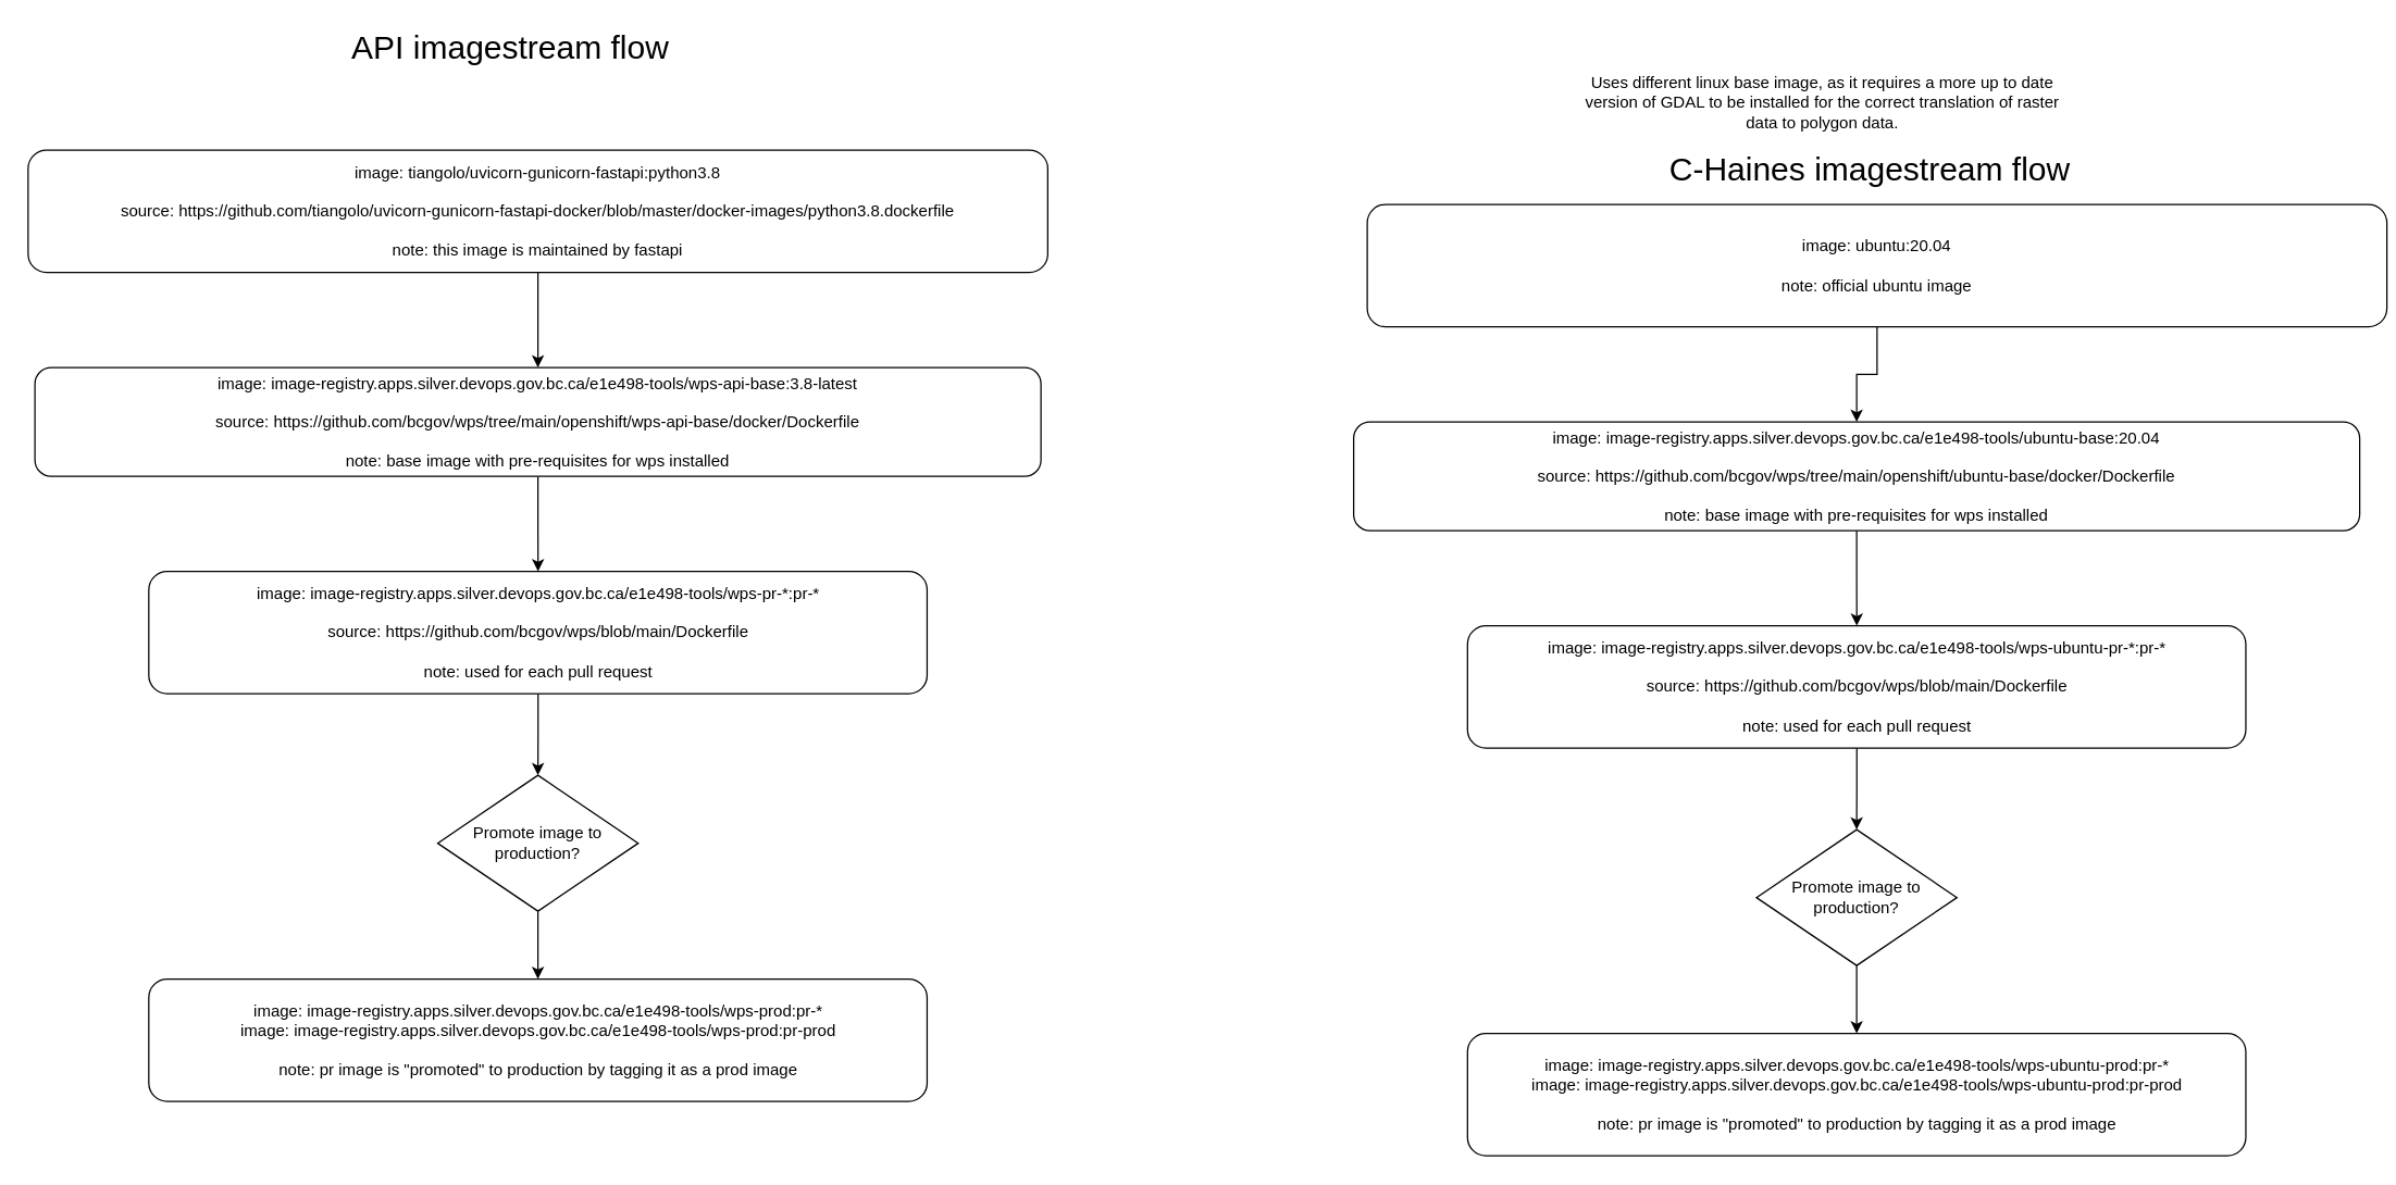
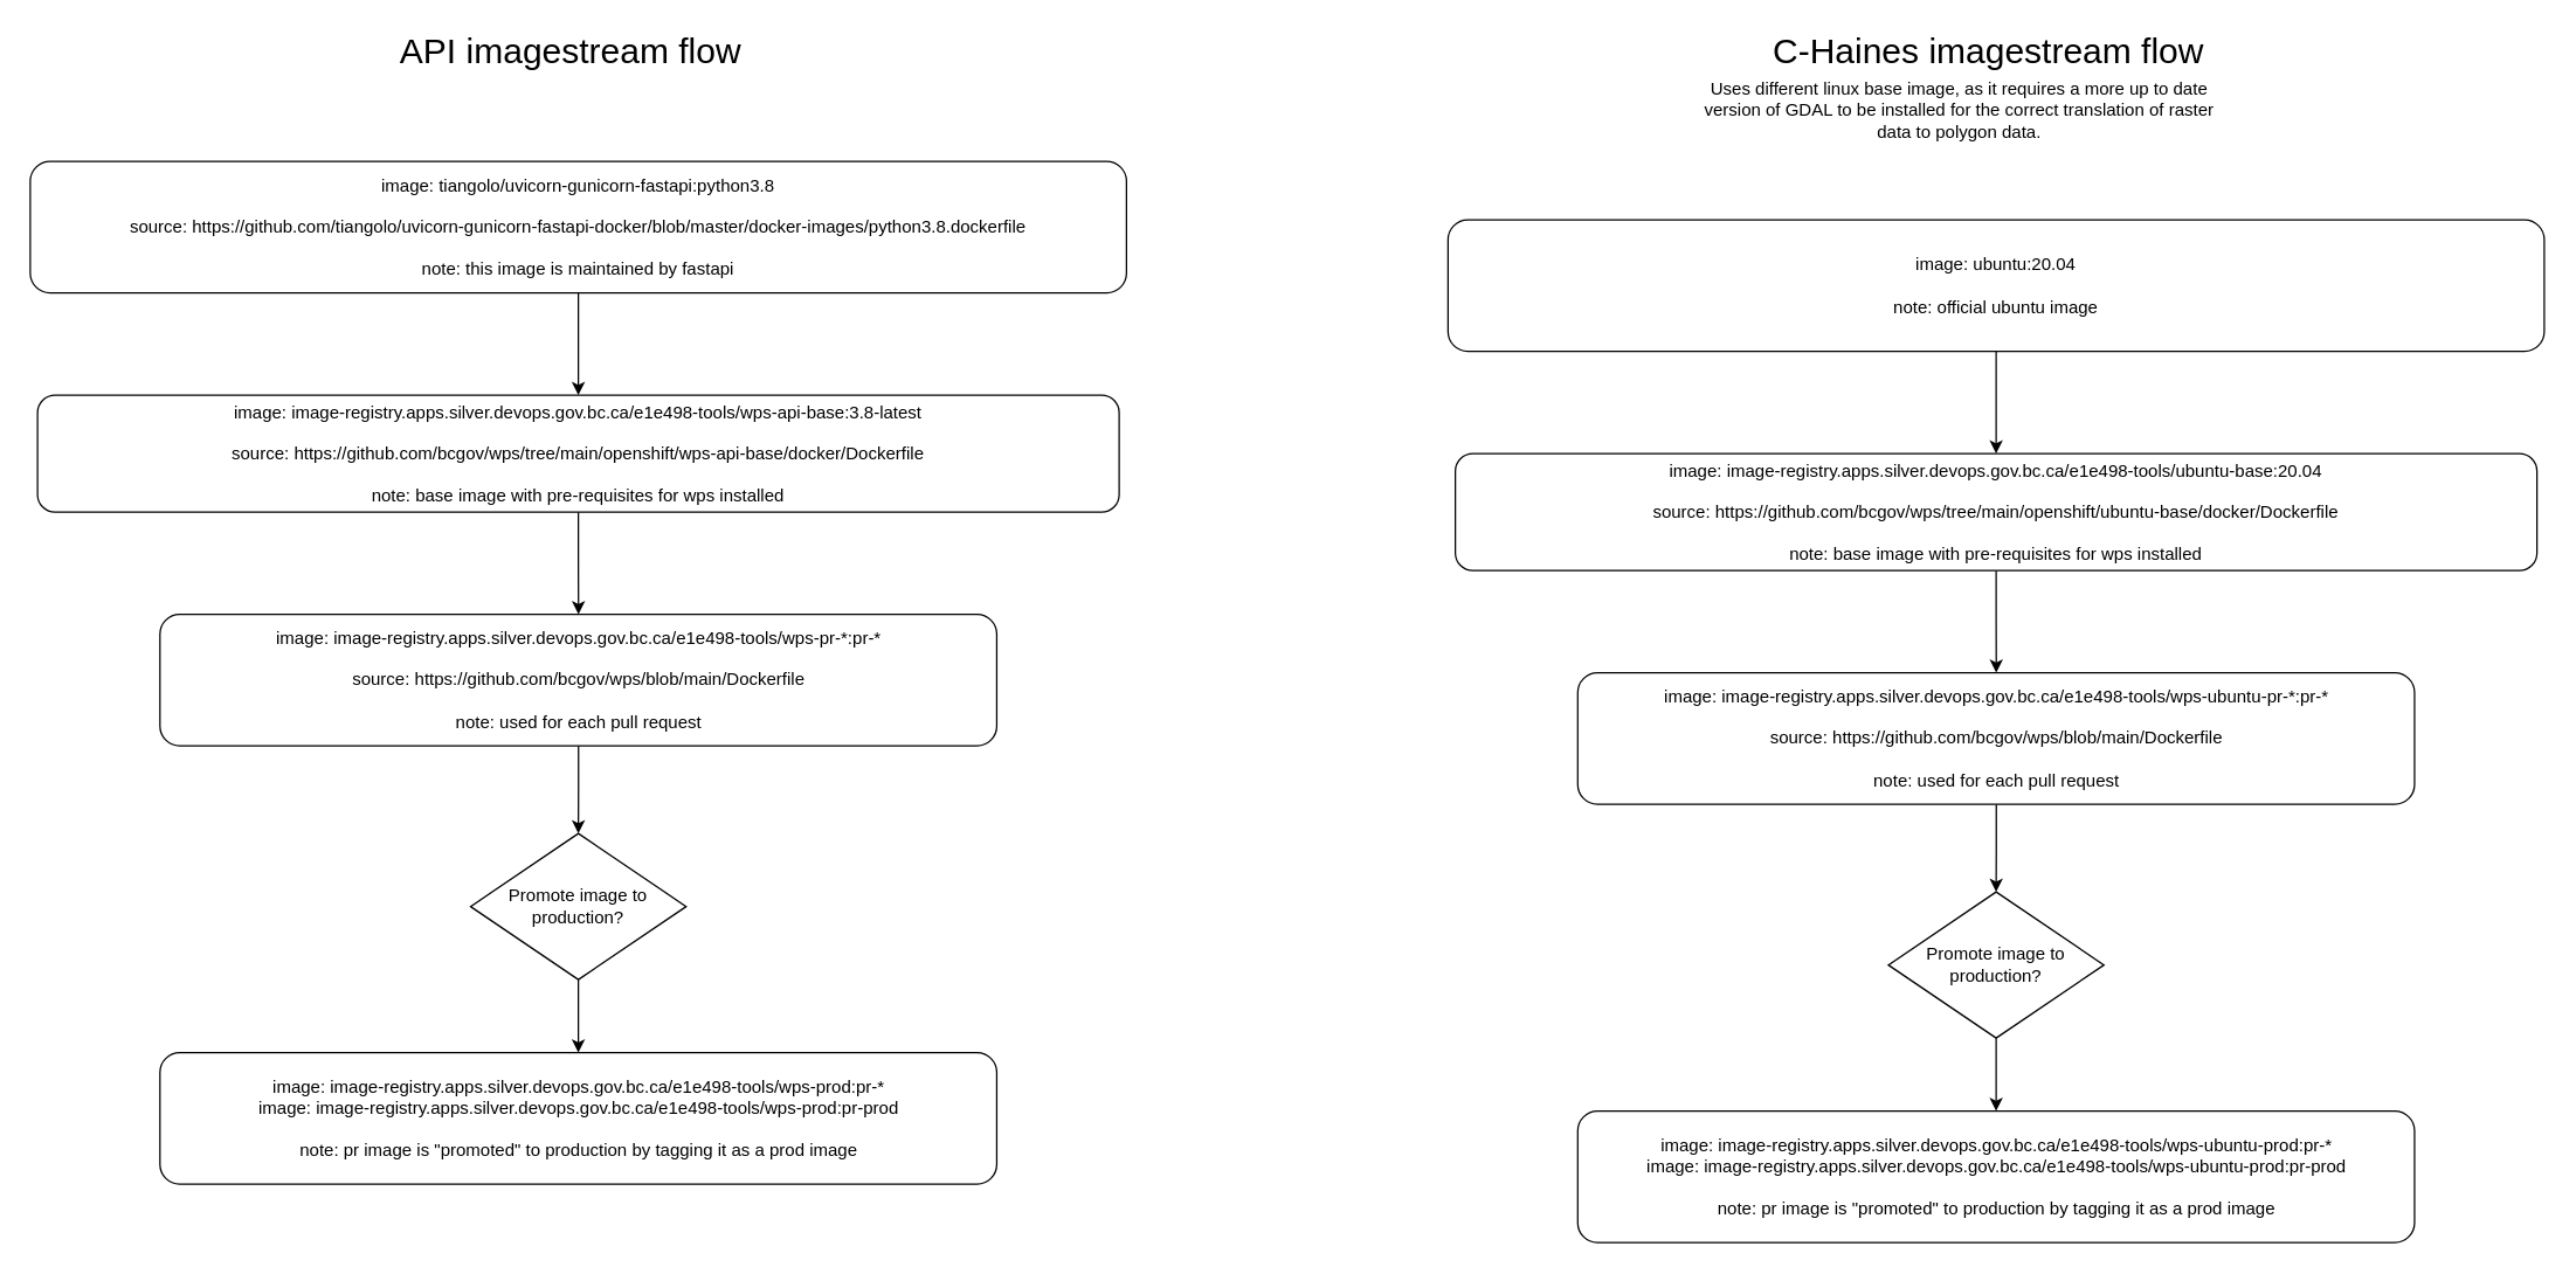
- <mxCell id="11" value="&lt;font style=&quot;font-size: 24px&quot;&gt;API imagestream flow&lt;/font&gt;" style="text;html=1;strokeColor=none;fillColor=none;align=center;verticalAlign=middle;whiteSpace=wrap;rounded=0;" vertex="1" parent="1"><mxGeometry x="195" y="20" width="360" height="30" as="geometry" /></mxCell>
+ <mxCell id="11" value="&lt;font style=&quot;font-size: 24px&quot;&gt;API imagestream flow&lt;/font&gt;" style="text;html=1;strokeColor=none;fillColor=none;align=center;verticalAlign=middle;whiteSpace=wrap;rounded=0;" vertex="1" parent="1"><mxGeometry x="210" y="20" width="360" height="30" as="geometry" /></mxCell>
- <mxCell id="21" value="&lt;font style=&quot;font-size: 24px&quot;&gt;C-Haines imagestream flow&lt;/font&gt;" style="text;html=1;strokeColor=none;fillColor=none;align=center;verticalAlign=middle;whiteSpace=wrap;rounded=0;" vertex="1" parent="1"><mxGeometry x="1195" y="110" width="360" height="30" as="geometry" /></mxCell>
+ <mxCell id="21" value="&lt;font style=&quot;font-size: 24px&quot;&gt;C-Haines imagestream flow&lt;/font&gt;" style="text;html=1;strokeColor=none;fillColor=none;align=center;verticalAlign=middle;whiteSpace=wrap;rounded=0;" vertex="1" parent="1"><mxGeometry x="1180" y="20" width="360" height="30" as="geometry" /></mxCell>
- <mxCell id="13" value="image: ubuntu:20.04&lt;br&gt;&lt;br&gt;note: official ubuntu image" style="rounded=1;whiteSpace=wrap;html=1;fontSize=12;glass=0;strokeWidth=1;shadow=0;" vertex="1" parent="1"><mxGeometry x="1005" y="150" width="750" height="90" as="geometry" /></mxCell>
+ <mxCell id="13" value="image: ubuntu:20.04&lt;br&gt;&lt;br&gt;note: official ubuntu image" style="rounded=1;whiteSpace=wrap;html=1;fontSize=12;glass=0;strokeWidth=1;shadow=0;" vertex="1" parent="1"><mxGeometry x="990" y="150" width="750" height="90" as="geometry" /></mxCell>
